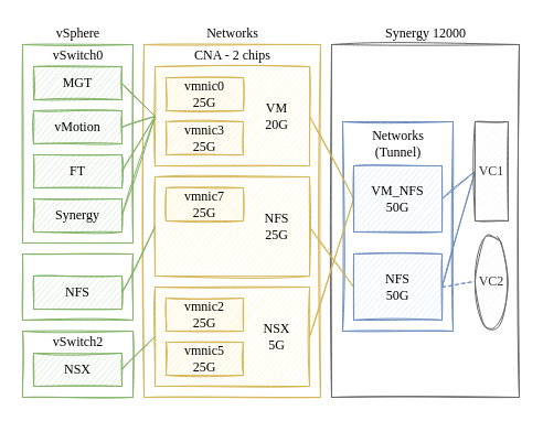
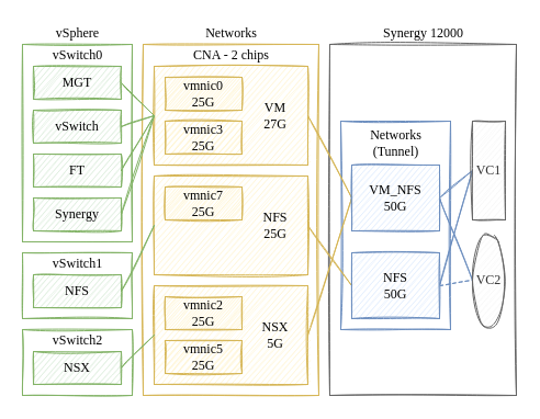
- <mxCell id="40" value="&lt;div&gt;VM&lt;/div&gt;&lt;div&gt;20G&lt;/div&gt;" style="text;html=1;align=center;verticalAlign=middle;resizable=0;points=[];autosize=1;strokeColor=none;fillColor=none;sketch=1;fontFamily=Comic Sans MS;" vertex="1" parent="1"><mxGeometry x="230" y="90" width="40" height="30" as="geometry" /></mxCell>
+ <mxCell id="40" value="&lt;div&gt;VM&lt;/div&gt;&lt;div&gt;27G&lt;/div&gt;" style="text;html=1;align=center;verticalAlign=middle;resizable=0;points=[];autosize=1;strokeColor=none;fillColor=none;sketch=1;fontFamily=Comic Sans MS;" vertex="1" parent="1"><mxGeometry x="230" y="90" width="40" height="30" as="geometry" /></mxCell>
- <mxCell id="15" value="vMotion" style="rounded=0;whiteSpace=wrap;html=1;fillColor=#d5e8d4;strokeColor=#82b366;sketch=1;fontFamily=Comic Sans MS;" vertex="1" parent="1"><mxGeometry x="30" y="100" width="80" height="30" as="geometry" /></mxCell>
+ <mxCell id="15" value="vSwitch" style="rounded=0;whiteSpace=wrap;html=1;fillColor=#d5e8d4;strokeColor=#82b366;sketch=1;fontFamily=Comic Sans MS;" vertex="1" parent="1"><mxGeometry x="30" y="100" width="80" height="30" as="geometry" /></mxCell>
+ <mxCell id="19" style="edgeStyle=none;rounded=0;sketch=1;orthogonalLoop=1;jettySize=auto;html=1;exitX=1;exitY=0.5;exitDx=0;exitDy=0;entryX=0;entryY=0.5;entryDx=0;entryDy=0;endArrow=none;endFill=0;fillColor=#dae8fc;strokeColor=#6c8ebf;fontFamily=Comic Sans MS;" edge="1" parent="1" source="20" target="25"><mxGeometry relative="1" as="geometry" /></mxCell>
+ <mxCell id="35" value="&lt;div&gt;vSwitch1&lt;/div&gt;" style="text;html=1;align=center;verticalAlign=middle;resizable=0;points=[];autosize=1;strokeColor=none;fillColor=none;sketch=1;fontFamily=Comic Sans MS;" vertex="1" parent="1"><mxGeometry x="35" y="230" width="70" height="20" as="geometry" /></mxCell>
